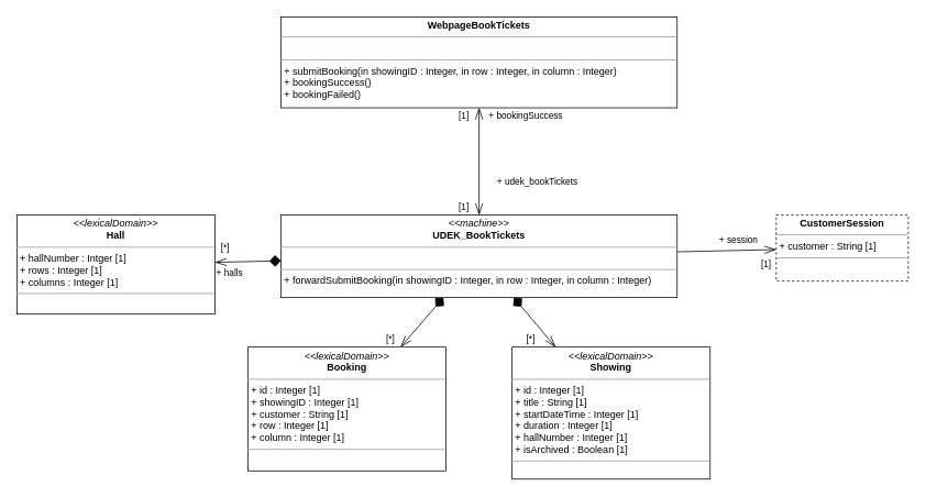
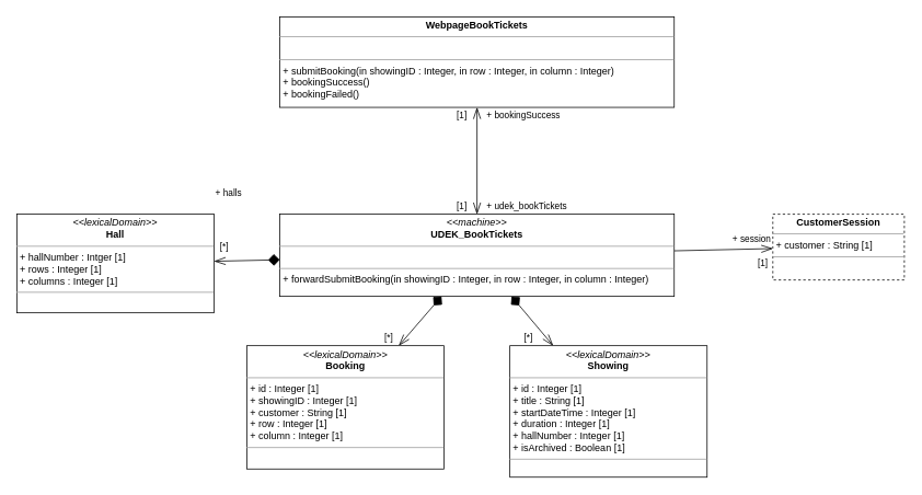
- <mxCell id="17" value="+ udek_bookTickets" style="text;html=1;strokeColor=none;fillColor=none;align=left;verticalAlign=middle;whiteSpace=wrap;rounded=0;fontFamily=Helvetica;fontSize=11;fontColor=default;" vertex="1" parent="1"><mxGeometry x="600" y="210" width="100" height="20" as="geometry" /></mxCell>
+ <mxCell id="17" value="+ udek_bookTickets" style="text;html=1;strokeColor=none;fillColor=none;align=left;verticalAlign=middle;whiteSpace=wrap;rounded=0;fontFamily=Helvetica;fontSize=11;fontColor=default;" vertex="1" parent="1"><mxGeometry x="590" y="240" width="100" height="20" as="geometry" /></mxCell>
- <mxCell id="22" value="+ session" style="text;html=1;strokeColor=none;fillColor=none;align=right;verticalAlign=middle;whiteSpace=wrap;rounded=0;fontFamily=Helvetica;fontSize=11;fontColor=default;" vertex="1" parent="1"><mxGeometry x="860" y="280" width="60" height="20" as="geometry" /></mxCell>
+ <mxCell id="22" value="+ session" style="text;html=1;strokeColor=none;fillColor=none;align=right;verticalAlign=middle;whiteSpace=wrap;rounded=0;fontFamily=Helvetica;fontSize=11;fontColor=default;" vertex="1" parent="1"><mxGeometry x="880" y="280" width="60" height="20" as="geometry" /></mxCell>
- <mxCell id="14" value="+ halls" style="text;html=1;strokeColor=none;fillColor=none;align=left;verticalAlign=middle;whiteSpace=wrap;rounded=0;fontFamily=Helvetica;fontSize=11;fontColor=default;" vertex="1" parent="1"><mxGeometry x="260" y="320" width="60" height="20" as="geometry" /></mxCell>
+ <mxCell id="14" value="+ halls" style="text;html=1;strokeColor=none;fillColor=none;align=left;verticalAlign=middle;whiteSpace=wrap;rounded=0;fontFamily=Helvetica;fontSize=11;fontColor=default;" vertex="1" parent="1"><mxGeometry x="260" y="225" width="60" height="20" as="geometry" /></mxCell>
